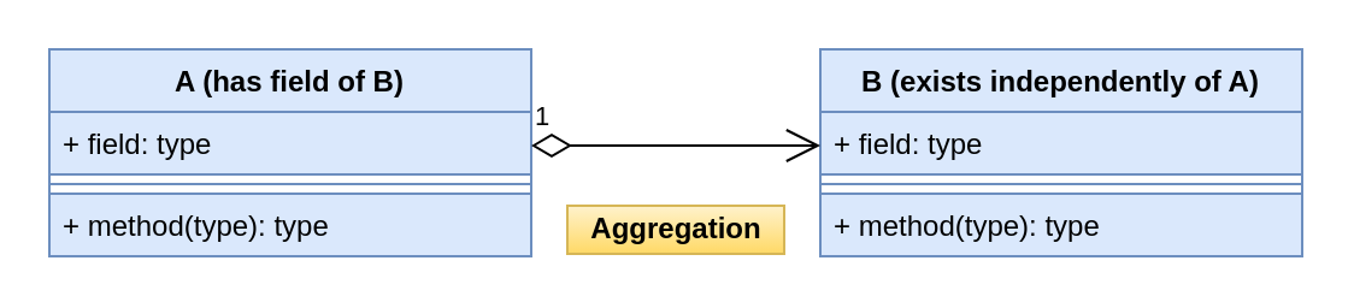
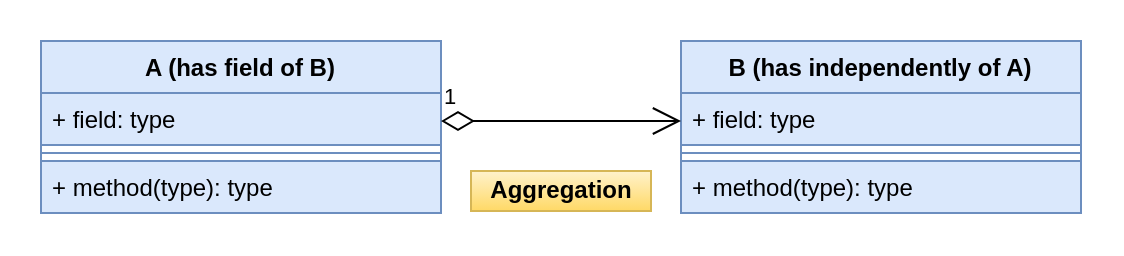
- <mxCell id="2" value="B (exists independently of A)" style="swimlane;fontStyle=1;align=center;verticalAlign=top;childLayout=stackLayout;horizontal=1;startSize=26;horizontalStack=0;resizeParent=1;resizeParentMax=0;resizeLast=0;collapsible=1;marginBottom=0;fillColor=#dae8fc;strokeColor=#6c8ebf;" parent="1" vertex="1"><mxGeometry x="340" y="20" width="200" height="86" as="geometry" /></mxCell>
+ <mxCell id="2" value="B (has independently of A)" style="swimlane;fontStyle=1;align=center;verticalAlign=top;childLayout=stackLayout;horizontal=1;startSize=26;horizontalStack=0;resizeParent=1;resizeParentMax=0;resizeLast=0;collapsible=1;marginBottom=0;fillColor=#dae8fc;strokeColor=#6c8ebf;" parent="1" vertex="1"><mxGeometry x="340" y="20" width="200" height="86" as="geometry" /></mxCell>
